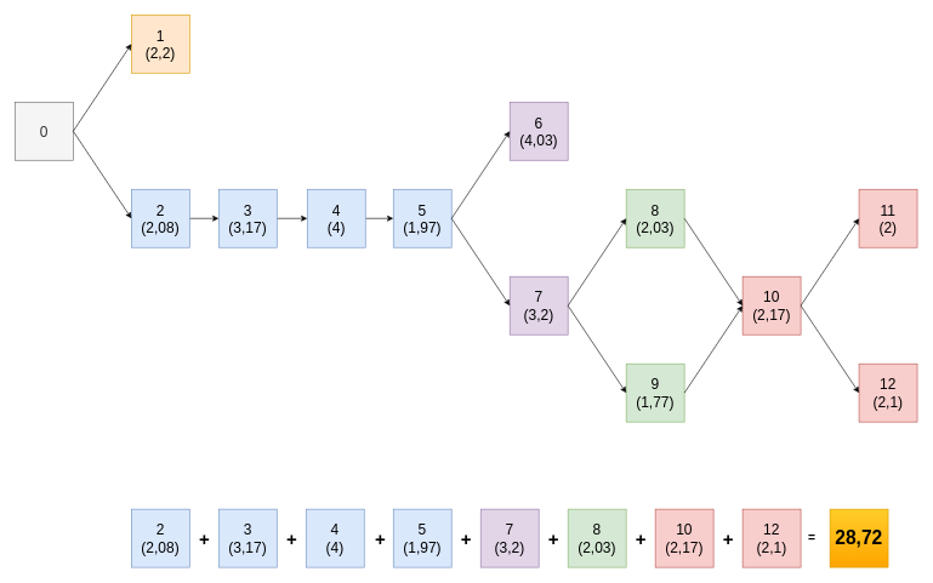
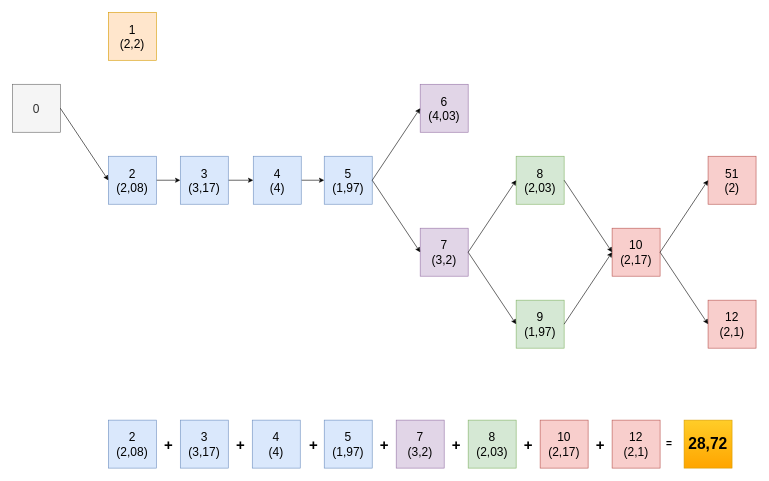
- <mxCell id="18" value="" style="endArrow=classic;html=1;rounded=0;entryX=0;entryY=0.5;entryDx=0;entryDy=0;exitX=1;exitY=0.5;exitDx=0;exitDy=0;" parent="1" source="8" target="6" edge="1"><mxGeometry width="50" height="50" relative="1" as="geometry"><mxPoint x="140" y="180" as="sourcePoint" /><mxPoint x="190" y="130" as="targetPoint" /></mxGeometry></mxCell>
- <mxCell id="17" value="&lt;font style=&quot;font-size: 20px;&quot;&gt;11&lt;br&gt;(2)&lt;/font&gt;" style="rounded=0;whiteSpace=wrap;html=1;fillColor=#f8cecc;strokeColor=#b85450;" parent="1" vertex="1"><mxGeometry x="1180" y="260" width="80" height="80" as="geometry" /></mxCell>
+ <mxCell id="17" value="&lt;font style=&quot;font-size: 20px;&quot;&gt;51&lt;br&gt;(2)&lt;/font&gt;" style="rounded=0;whiteSpace=wrap;html=1;fillColor=#f8cecc;strokeColor=#b85450;" parent="1" vertex="1"><mxGeometry x="1180" y="260" width="80" height="80" as="geometry" /></mxCell>
- <mxCell id="15" value="&lt;font style=&quot;font-size: 20px;&quot;&gt;9&lt;br&gt;(1,77)&lt;/font&gt;" style="rounded=0;whiteSpace=wrap;html=1;fillColor=#d5e8d4;strokeColor=#82b366;" parent="1" vertex="1"><mxGeometry x="860" y="500" width="80" height="80" as="geometry" /></mxCell>
+ <mxCell id="15" value="&lt;font style=&quot;font-size: 20px;&quot;&gt;9&lt;br&gt;(1,97)&lt;/font&gt;" style="rounded=0;whiteSpace=wrap;html=1;fillColor=#d5e8d4;strokeColor=#82b366;" parent="1" vertex="1"><mxGeometry x="860" y="500" width="80" height="80" as="geometry" /></mxCell>
